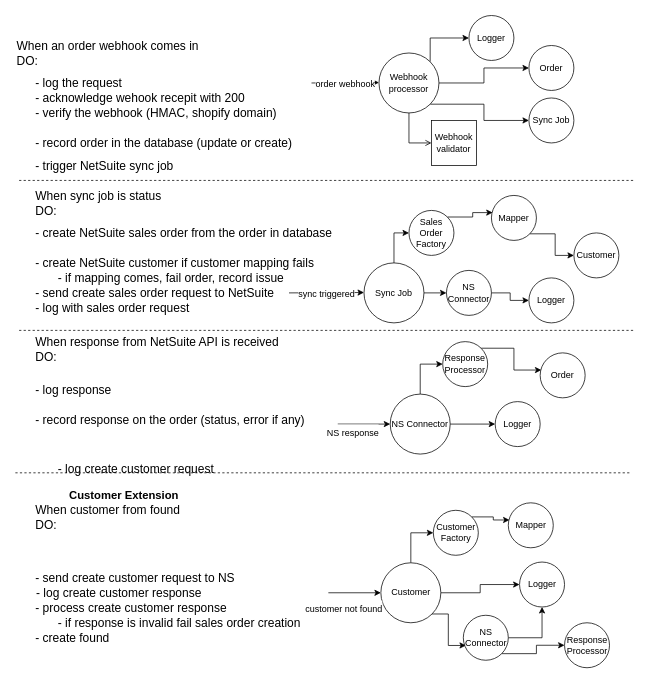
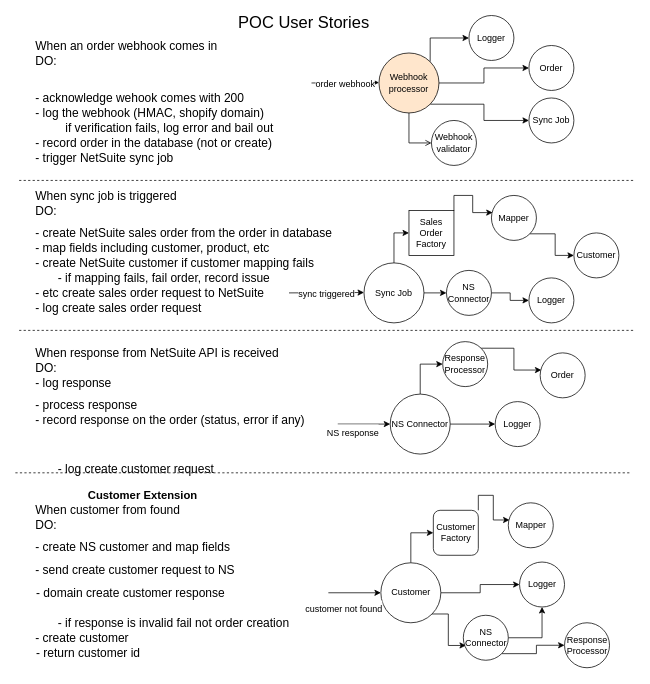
+ <mxCell id="2" value="POC User Stories" style="text;html=1;strokeColor=none;fillColor=none;align=center;verticalAlign=middle;whiteSpace=wrap;rounded=0;fontSize=22;" vertex="1" parent="1"><mxGeometry x="255" y="20" width="300" height="20" as="geometry" /></mxCell>
- <mxCell id="3" value="When an order webhook comes in&lt;br&gt;DO:" style="text;html=1;strokeColor=none;fillColor=none;align=left;verticalAlign=middle;whiteSpace=wrap;rounded=0;fontSize=16;" vertex="1" parent="1"><mxGeometry x="20" y="60" width="320" height="20" as="geometry" /></mxCell>
+ <mxCell id="3" value="When an order webhook comes in&lt;br&gt;DO:" style="text;html=1;strokeColor=none;fillColor=none;align=left;verticalAlign=middle;whiteSpace=wrap;rounded=0;fontSize=16;" vertex="1" parent="1"><mxGeometry x="45" y="60" width="320" height="20" as="geometry" /></mxCell>
- <mxCell id="4" value="- log the request" style="text;html=1;strokeColor=none;fillColor=none;align=left;verticalAlign=middle;whiteSpace=wrap;rounded=0;fontSize=16;" vertex="1" parent="1"><mxGeometry x="45" y="100" width="210" height="20" as="geometry" /></mxCell>
- <mxCell id="14" value="Webhook processor" style="ellipse;whiteSpace=wrap;html=1;aspect=fixed;fontSize=12;align=center;" vertex="1" parent="1"><mxGeometry x="505" y="70" width="80" height="80" as="geometry" /></mxCell>
+ <mxCell id="14" value="Webhook processor" style="ellipse;whiteSpace=wrap;html=1;aspect=fixed;fontSize=12;align=center;fillColor=#ffe6cc;" vertex="1" parent="1"><mxGeometry x="505" y="70" width="80" height="80" as="geometry" /></mxCell>
- <mxCell id="8" value="- acknowledge wehook recepit with 200" style="text;html=1;strokeColor=none;fillColor=none;align=left;verticalAlign=middle;whiteSpace=wrap;rounded=0;fontSize=16;" vertex="1" parent="1"><mxGeometry x="45" y="120" width="320" height="20" as="geometry" /></mxCell>
+ <mxCell id="8" value="- acknowledge wehook comes with 200" style="text;html=1;strokeColor=none;fillColor=none;align=left;verticalAlign=middle;whiteSpace=wrap;rounded=0;fontSize=16;" vertex="1" parent="1"><mxGeometry x="45" y="120" width="320" height="20" as="geometry" /></mxCell>
- <mxCell id="5" value="- verify the webhook (HMAC, shopify domain)" style="text;html=1;strokeColor=none;fillColor=none;align=left;verticalAlign=middle;whiteSpace=wrap;rounded=0;fontSize=16;" vertex="1" parent="1"><mxGeometry x="45" y="140" width="500" height="20" as="geometry" /></mxCell>
+ <mxCell id="5" value="- log the webhook (HMAC, shopify domain)" style="text;html=1;strokeColor=none;fillColor=none;align=left;verticalAlign=middle;whiteSpace=wrap;rounded=0;fontSize=16;" vertex="1" parent="1"><mxGeometry x="45" y="140" width="500" height="20" as="geometry" /></mxCell>
+ <mxCell id="6" value="if verification fails, log error and bail out&amp;nbsp;" style="text;html=1;strokeColor=none;fillColor=none;align=left;verticalAlign=middle;whiteSpace=wrap;rounded=0;fontSize=16;" vertex="1" parent="1"><mxGeometry x="85" y="160" width="360" height="20" as="geometry" /></mxCell>
- <mxCell id="7" value="- record order in the database (update or create)" style="text;html=1;strokeColor=none;fillColor=none;align=left;verticalAlign=middle;whiteSpace=wrap;rounded=0;fontSize=16;" vertex="1" parent="1"><mxGeometry x="45" y="180" width="380" height="20" as="geometry" /></mxCell>
+ <mxCell id="7" value="- record order in the database (not or create)" style="text;html=1;strokeColor=none;fillColor=none;align=left;verticalAlign=middle;whiteSpace=wrap;rounded=0;fontSize=16;" vertex="1" parent="1"><mxGeometry x="45" y="180" width="380" height="20" as="geometry" /></mxCell>
- <mxCell id="17" value="Webhook validator" style="whiteSpace=wrap;html=1;aspect=fixed;fontSize=12;align=center;rounded=0;" vertex="1" parent="1"><mxGeometry x="575" y="160" width="60" height="60" as="geometry" /></mxCell>
+ <mxCell id="17" value="Webhook validator" style="ellipse;whiteSpace=wrap;html=1;aspect=fixed;fontSize=12;align=center;" vertex="1" parent="1"><mxGeometry x="575" y="160" width="60" height="60" as="geometry" /></mxCell>
- <mxCell id="9" value="- trigger NetSuite sync job" style="text;html=1;strokeColor=none;fillColor=none;align=left;verticalAlign=middle;whiteSpace=wrap;rounded=0;fontSize=16;" vertex="1" parent="1"><mxGeometry x="45" y="210" width="260" height="20" as="geometry" /></mxCell>
+ <mxCell id="9" value="- trigger NetSuite sync job" style="text;html=1;strokeColor=none;fillColor=none;align=left;verticalAlign=middle;whiteSpace=wrap;rounded=0;fontSize=16;" vertex="1" parent="1"><mxGeometry x="45" y="200" width="260" height="20" as="geometry" /></mxCell>
- <mxCell id="20" value="When sync job is status&lt;br&gt;DO:" style="text;html=1;strokeColor=none;fillColor=none;align=left;verticalAlign=middle;whiteSpace=wrap;rounded=0;fontSize=16;" vertex="1" parent="1"><mxGeometry x="45" y="260" width="340" height="20" as="geometry" /></mxCell>
+ <mxCell id="20" value="When sync job is triggered&lt;br&gt;DO:" style="text;html=1;strokeColor=none;fillColor=none;align=left;verticalAlign=middle;whiteSpace=wrap;rounded=0;fontSize=16;" vertex="1" parent="1"><mxGeometry x="45" y="260" width="340" height="20" as="geometry" /></mxCell>
- <mxCell id="39" value="Sales Order Factory" style="ellipse;whiteSpace=wrap;html=1;aspect=fixed;fontSize=12;align=center;" vertex="1" parent="1"><mxGeometry x="545" y="280" width="60" height="60" as="geometry" /></mxCell>
+ <mxCell id="39" value="Sales Order Factory" style="whiteSpace=wrap;html=1;aspect=fixed;fontSize=12;align=center;rounded=0;" vertex="1" parent="1"><mxGeometry x="545" y="280" width="60" height="60" as="geometry" /></mxCell>
+ <mxCell id="23" value="- map fields including customer, product, etc" style="text;html=1;strokeColor=none;fillColor=none;align=left;verticalAlign=middle;whiteSpace=wrap;rounded=0;fontSize=16;" vertex="1" parent="1"><mxGeometry x="45" y="320" width="320" height="20" as="geometry" /></mxCell>
- <mxCell id="24" value="- if mapping comes, fail order, record issue" style="text;html=1;strokeColor=none;fillColor=none;align=left;verticalAlign=middle;whiteSpace=wrap;rounded=0;fontSize=16;" vertex="1" parent="1"><mxGeometry x="75" y="360" width="320" height="20" as="geometry" /></mxCell>
+ <mxCell id="24" value="- if mapping fails, fail order, record issue" style="text;html=1;strokeColor=none;fillColor=none;align=left;verticalAlign=middle;whiteSpace=wrap;rounded=0;fontSize=16;" vertex="1" parent="1"><mxGeometry x="75" y="360" width="320" height="20" as="geometry" /></mxCell>
- <mxCell id="25" value="- send create sales order request to NetSuite" style="text;html=1;strokeColor=none;fillColor=none;align=left;verticalAlign=middle;whiteSpace=wrap;rounded=0;fontSize=16;" vertex="1" parent="1"><mxGeometry x="45" y="380" width="350" height="20" as="geometry" /></mxCell>
+ <mxCell id="25" value="- etc create sales order request to NetSuite" style="text;html=1;strokeColor=none;fillColor=none;align=left;verticalAlign=middle;whiteSpace=wrap;rounded=0;fontSize=16;" vertex="1" parent="1"><mxGeometry x="45" y="380" width="350" height="20" as="geometry" /></mxCell>
- <mxCell id="26" value="- log with sales order request" style="text;html=1;strokeColor=none;fillColor=none;align=left;verticalAlign=middle;whiteSpace=wrap;rounded=0;fontSize=16;" vertex="1" parent="1"><mxGeometry x="45" y="400" width="350" height="20" as="geometry" /></mxCell>
+ <mxCell id="26" value="- log create sales order request" style="text;html=1;strokeColor=none;fillColor=none;align=left;verticalAlign=middle;whiteSpace=wrap;rounded=0;fontSize=16;" vertex="1" parent="1"><mxGeometry x="45" y="400" width="350" height="20" as="geometry" /></mxCell>
- <mxCell id="27" value="When response from NetSuite API is received&lt;br&gt;DO:" style="text;html=1;strokeColor=none;fillColor=none;align=left;verticalAlign=middle;whiteSpace=wrap;rounded=0;fontSize=16;" vertex="1" parent="1"><mxGeometry x="45" y="455" width="350" height="20" as="geometry" /></mxCell>
+ <mxCell id="27" value="When response from NetSuite API is received&lt;br&gt;DO:" style="text;html=1;strokeColor=none;fillColor=none;align=left;verticalAlign=middle;whiteSpace=wrap;rounded=0;fontSize=16;" vertex="1" parent="1"><mxGeometry x="45" y="470" width="350" height="20" as="geometry" /></mxCell>
- <mxCell id="28" value="- log response" style="text;html=1;strokeColor=none;fillColor=none;align=left;verticalAlign=middle;whiteSpace=wrap;rounded=0;fontSize=16;" vertex="1" parent="1"><mxGeometry x="45" y="510" width="400" height="20" as="geometry" /></mxCell>
+ <mxCell id="28" value="- log response" style="text;html=1;strokeColor=none;fillColor=none;align=left;verticalAlign=middle;whiteSpace=wrap;rounded=0;fontSize=16;" vertex="1" parent="1"><mxGeometry x="45" y="500" width="400" height="20" as="geometry" /></mxCell>
+ <mxCell id="30" value="- process response" style="text;html=1;strokeColor=none;fillColor=none;align=left;verticalAlign=middle;whiteSpace=wrap;rounded=0;fontSize=16;" vertex="1" parent="1"><mxGeometry x="45" y="530" width="320" height="20" as="geometry" /></mxCell>
- <mxCell id="55" value="&lt;span style=&quot;font-size: 15px&quot;&gt;&lt;b&gt;Customer Extension&lt;/b&gt;&lt;/span&gt;" style="text;html=1;strokeColor=none;fillColor=none;align=center;verticalAlign=middle;whiteSpace=wrap;rounded=0;fontSize=12;" vertex="1" parent="1"><mxGeometry x="45" y="650" width="240" height="20" as="geometry" /></mxCell>
+ <mxCell id="55" value="&lt;span style=&quot;font-size: 15px&quot;&gt;&lt;b&gt;Customer Extension&lt;/b&gt;&lt;/span&gt;" style="text;html=1;strokeColor=none;fillColor=none;align=center;verticalAlign=middle;whiteSpace=wrap;rounded=0;fontSize=12;" vertex="1" parent="1"><mxGeometry x="70" y="650" width="240" height="20" as="geometry" /></mxCell>
- <mxCell id="67" value="Customer Factory" style="ellipse;whiteSpace=wrap;html=1;aspect=fixed;fontSize=12;align=center;" vertex="1" parent="1"><mxGeometry x="577.5" y="680" width="60" height="60" as="geometry" /></mxCell>
+ <mxCell id="67" value="Customer Factory" style="whiteSpace=wrap;html=1;aspect=fixed;fontSize=12;align=center;rounded=1;" vertex="1" parent="1"><mxGeometry x="577.5" y="680" width="60" height="60" as="geometry" /></mxCell>
+ <mxCell id="52" value="- create NS customer and map fields" style="text;html=1;strokeColor=none;fillColor=none;align=left;verticalAlign=middle;whiteSpace=wrap;rounded=0;fontSize=16;" vertex="1" parent="1"><mxGeometry x="45" y="719" width="290" height="20" as="geometry" /></mxCell>
- <mxCell id="53" value="- send create customer request to NS" style="text;html=1;strokeColor=none;fillColor=none;align=left;verticalAlign=middle;whiteSpace=wrap;rounded=0;fontSize=16;" vertex="1" parent="1"><mxGeometry x="45" y="760" width="290" height="20" as="geometry" /></mxCell>
+ <mxCell id="53" value="- send create customer request to NS" style="text;html=1;strokeColor=none;fillColor=none;align=left;verticalAlign=middle;whiteSpace=wrap;rounded=0;fontSize=16;" vertex="1" parent="1"><mxGeometry x="45" y="750" width="290" height="20" as="geometry" /></mxCell>
- <mxCell id="56" value="- log create customer response" style="text;html=1;strokeColor=none;fillColor=none;align=left;verticalAlign=middle;whiteSpace=wrap;rounded=0;fontSize=16;" vertex="1" parent="1"><mxGeometry x="46" y="780" width="380" height="20" as="geometry" /></mxCell>
+ <mxCell id="56" value="- domain create customer response" style="text;html=1;strokeColor=none;fillColor=none;align=left;verticalAlign=middle;whiteSpace=wrap;rounded=0;fontSize=16;" vertex="1" parent="1"><mxGeometry x="46" y="780" width="380" height="20" as="geometry" /></mxCell>
- <mxCell id="57" value="- process create customer response" style="text;html=1;strokeColor=none;fillColor=none;align=left;verticalAlign=middle;whiteSpace=wrap;rounded=0;fontSize=16;" vertex="1" parent="1"><mxGeometry x="45" y="800" width="305" height="20" as="geometry" /></mxCell>
- <mxCell id="58" value="- if response is invalid fail sales order creation" style="text;html=1;strokeColor=none;fillColor=none;align=left;verticalAlign=middle;whiteSpace=wrap;rounded=0;fontSize=16;" vertex="1" parent="1"><mxGeometry x="75" y="820" width="340" height="20" as="geometry" /></mxCell>
+ <mxCell id="58" value="- if response is invalid fail not order creation" style="text;html=1;strokeColor=none;fillColor=none;align=left;verticalAlign=middle;whiteSpace=wrap;rounded=0;fontSize=16;" vertex="1" parent="1"><mxGeometry x="75" y="820" width="340" height="20" as="geometry" /></mxCell>
- <mxCell id="59" value="- create found" style="text;html=1;strokeColor=none;fillColor=none;align=left;verticalAlign=middle;whiteSpace=wrap;rounded=0;fontSize=16;" vertex="1" parent="1"><mxGeometry x="45" y="840" width="305" height="20" as="geometry" /></mxCell>
+ <mxCell id="59" value="- create customer" style="text;html=1;strokeColor=none;fillColor=none;align=left;verticalAlign=middle;whiteSpace=wrap;rounded=0;fontSize=16;" vertex="1" parent="1"><mxGeometry x="45" y="840" width="305" height="20" as="geometry" /></mxCell>
+ <mxCell id="60" value="- return customer id" style="text;html=1;strokeColor=none;fillColor=none;align=left;verticalAlign=middle;whiteSpace=wrap;rounded=0;fontSize=16;" vertex="1" parent="1"><mxGeometry x="46" y="860" width="305" height="20" as="geometry" /></mxCell>
